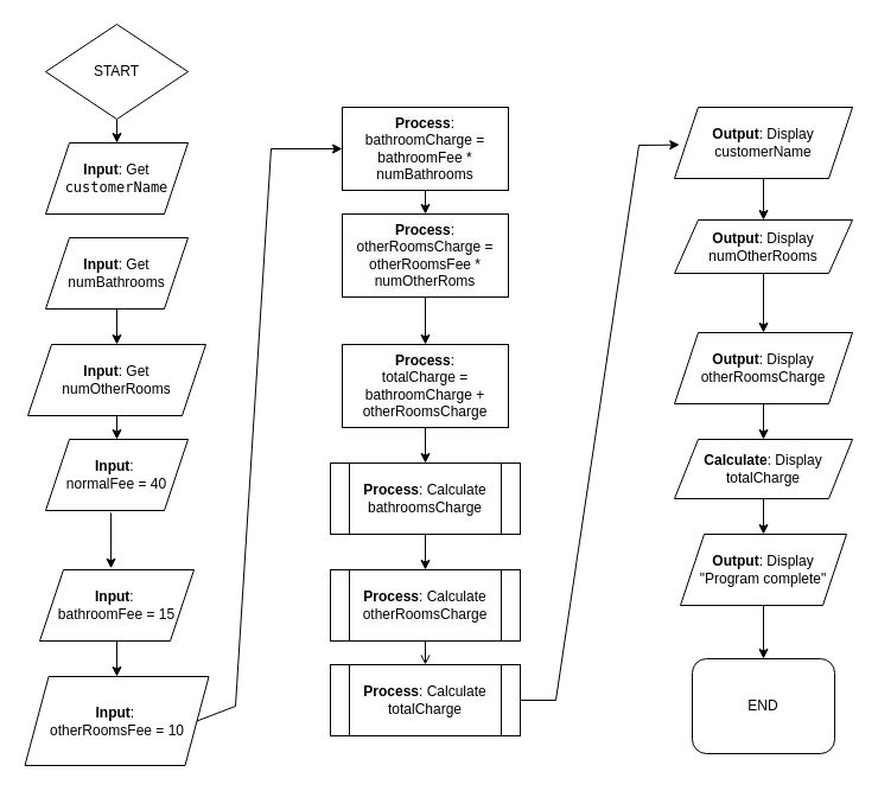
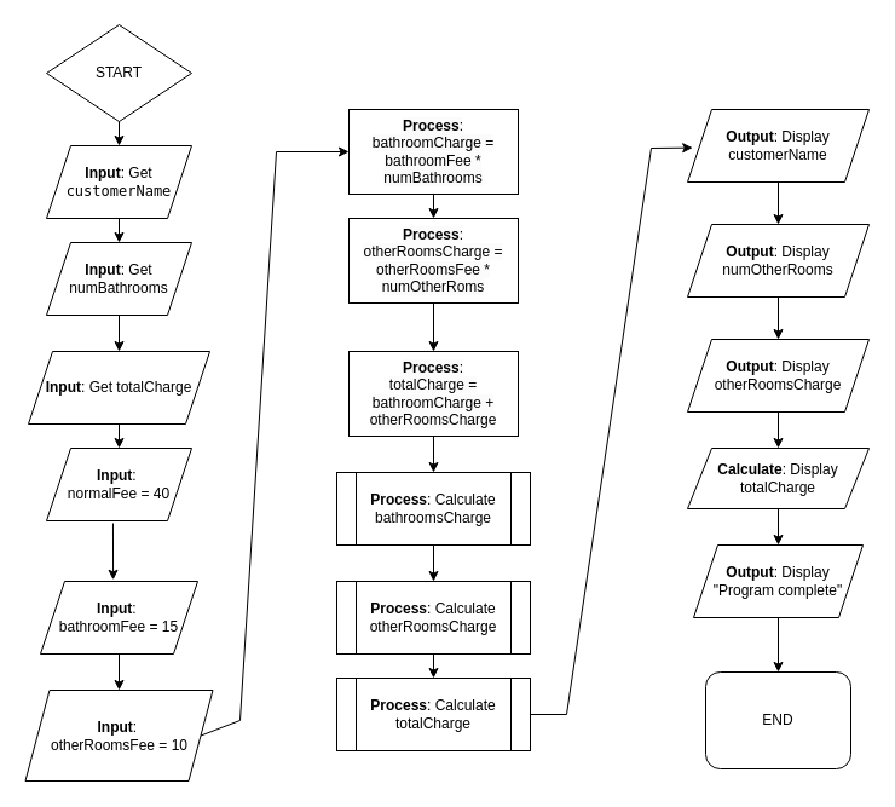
+ <mxCell id="13" value="" style="endArrow=classic;html=1;rounded=0;exitX=0.5;exitY=1;exitDx=0;exitDy=0;entryX=0.5;entryY=0;entryDx=0;entryDy=0;fontFamily=Helvetica;fontStyle=0" parent="1" source="3" target="4" edge="1"><mxGeometry width="50" height="50" relative="1" as="geometry"><mxPoint x="398" y="430" as="sourcePoint" /><mxPoint x="448" y="380" as="targetPoint" /></mxGeometry></mxCell>
- <mxCell id="10" value="&lt;strong&gt;Output&lt;/strong&gt;: Display numOtherRooms" style="shape=parallelogram;perimeter=parallelogramPerimeter;whiteSpace=wrap;html=1;fixedSize=1;fontFamily=Helvetica;fontStyle=0" parent="1" vertex="1"><mxGeometry x="568" y="185" width="150" height="45" as="geometry" /></mxCell>
+ <mxCell id="10" value="&lt;strong&gt;Output&lt;/strong&gt;: Display numOtherRooms" style="shape=parallelogram;perimeter=parallelogramPerimeter;whiteSpace=wrap;html=1;fixedSize=1;fontFamily=Helvetica;fontStyle=0" parent="1" vertex="1"><mxGeometry x="568" y="185" width="150" height="60" as="geometry" /></mxCell>
- <mxCell id="5" value="&lt;strong&gt;Input&lt;/strong&gt;: Get numOtherRooms" style="shape=parallelogram;perimeter=parallelogramPerimeter;whiteSpace=wrap;html=1;fixedSize=1;fontFamily=Helvetica;fontStyle=0" parent="1" vertex="1"><mxGeometry x="23" y="290" width="150" height="60" as="geometry" /></mxCell>
+ <mxCell id="5" value="&lt;strong&gt;Input&lt;/strong&gt;: Get totalCharge" style="shape=parallelogram;perimeter=parallelogramPerimeter;whiteSpace=wrap;html=1;fixedSize=1;fontFamily=Helvetica;fontStyle=0" parent="1" vertex="1"><mxGeometry x="23" y="290" width="150" height="60" as="geometry" /></mxCell>
- <mxCell id="33" value="" style="endArrow=open;html=1;rounded=0;entryX=0.5;entryY=0;entryDx=0;entryDy=0;exitX=0.5;exitY=1;exitDx=0;exitDy=0;" parent="1" source="6" target="7" edge="1"><mxGeometry width="50" height="50" relative="1" as="geometry"><mxPoint x="408" y="390" as="sourcePoint" /><mxPoint x="458" y="340" as="targetPoint" /></mxGeometry></mxCell>
+ <mxCell id="33" value="" style="endArrow=classic;html=1;rounded=0;entryX=0.5;entryY=0;entryDx=0;entryDy=0;exitX=0.5;exitY=1;exitDx=0;exitDy=0;" parent="1" source="6" target="7" edge="1"><mxGeometry width="50" height="50" relative="1" as="geometry"><mxPoint x="408" y="390" as="sourcePoint" /><mxPoint x="458" y="340" as="targetPoint" /></mxGeometry></mxCell>
